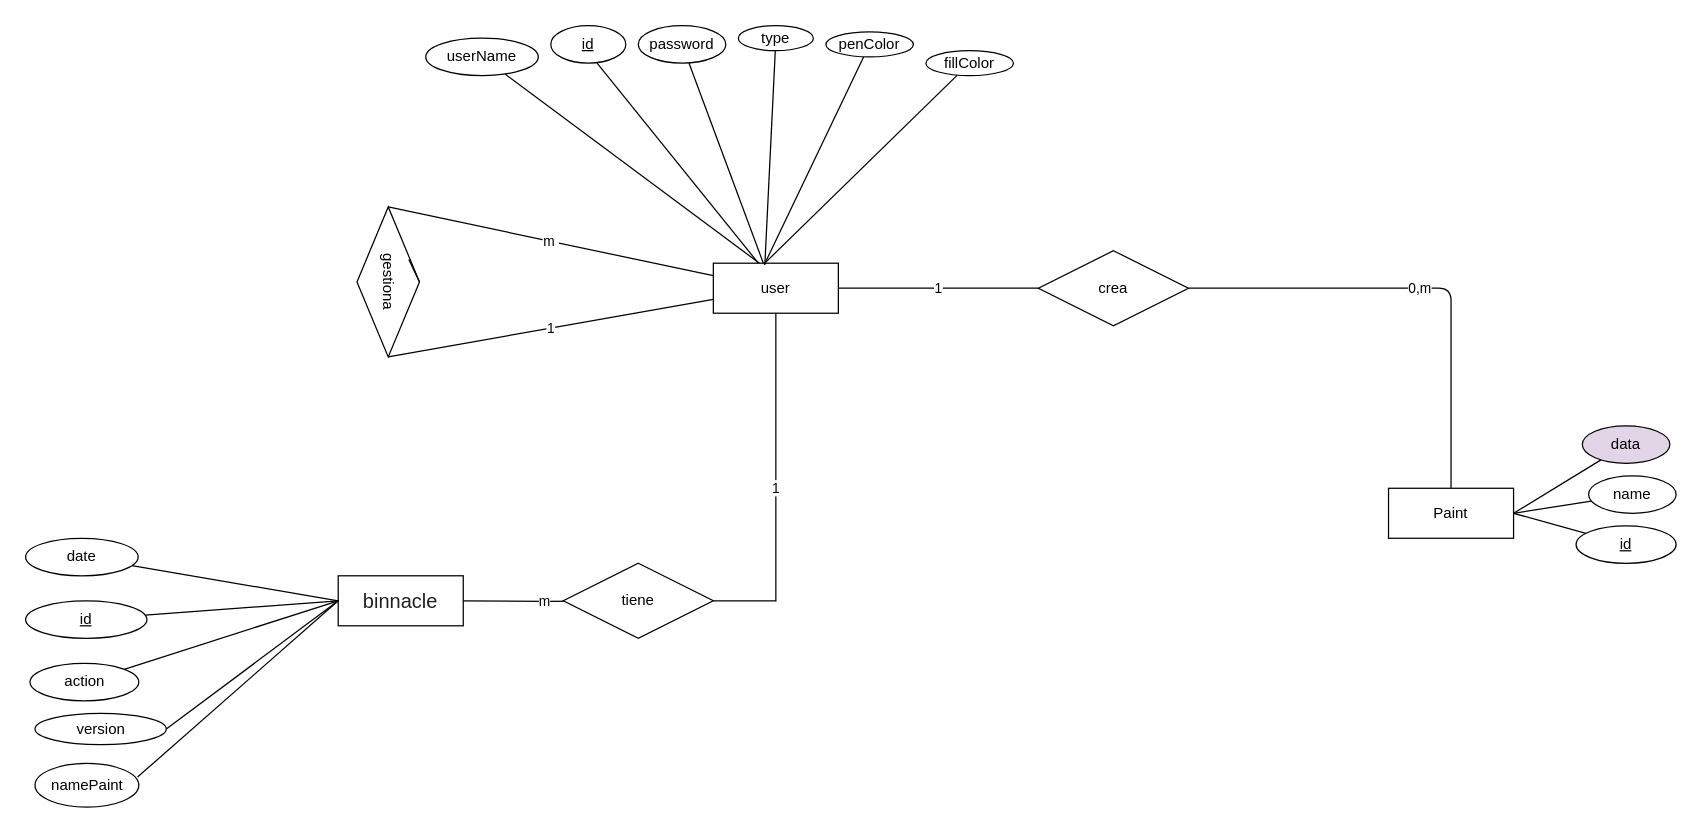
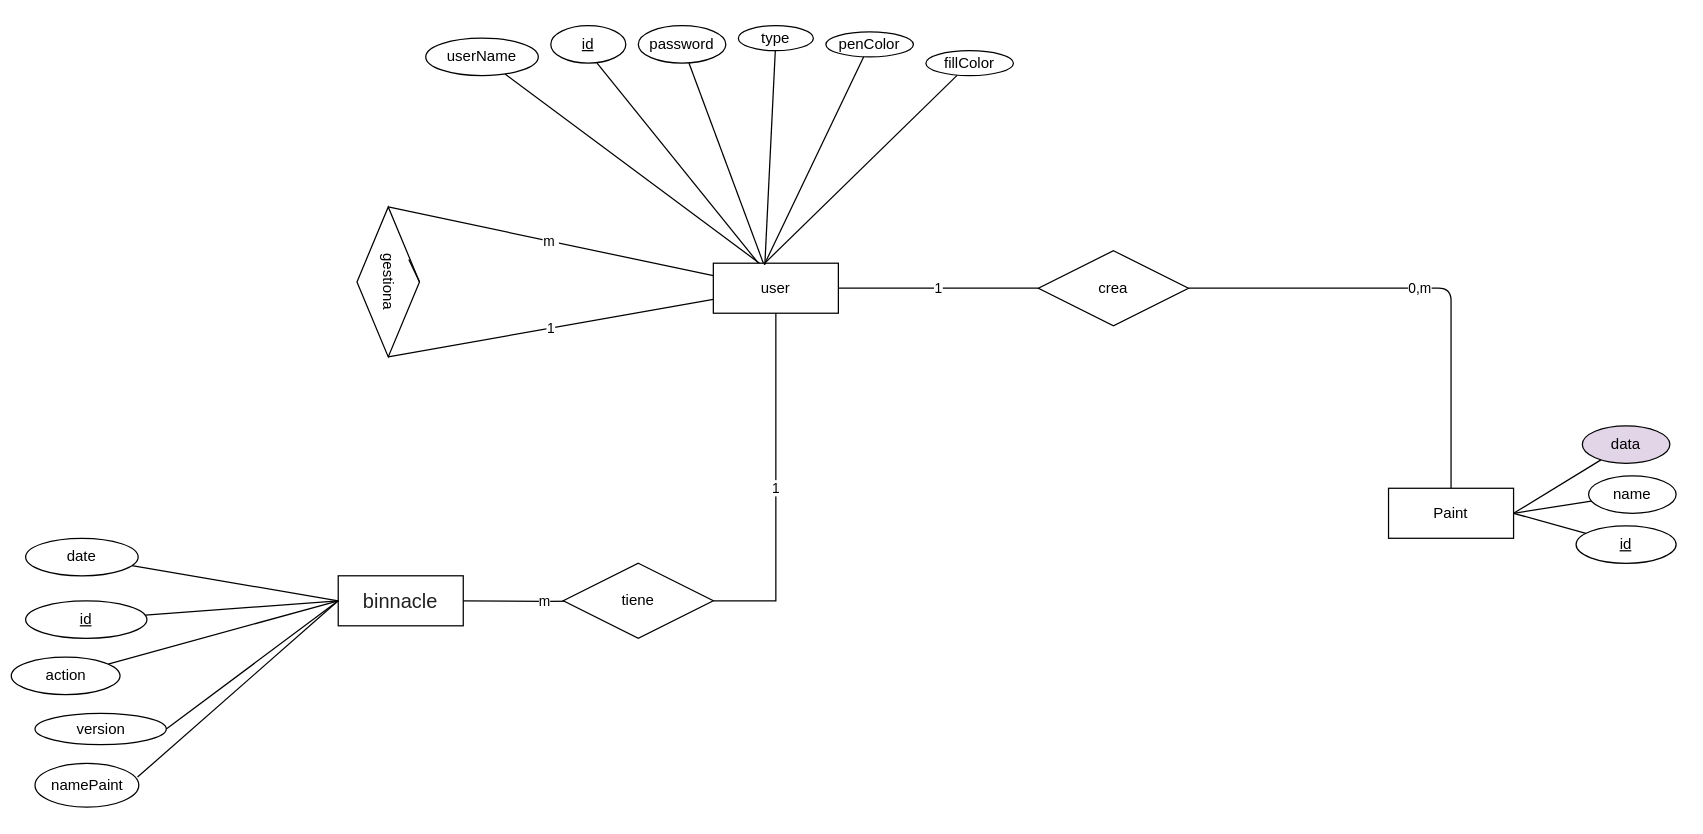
- <mxCell id="31" value="action" style="ellipse;whiteSpace=wrap;html=1;align=center;" parent="1" vertex="1"><mxGeometry x="23.5" y="530" width="87" height="30" as="geometry" /></mxCell>
+ <mxCell id="31" value="action" style="ellipse;whiteSpace=wrap;html=1;align=center;" parent="1" vertex="1"><mxGeometry x="8.5" y="525" width="87" height="30" as="geometry" /></mxCell>
